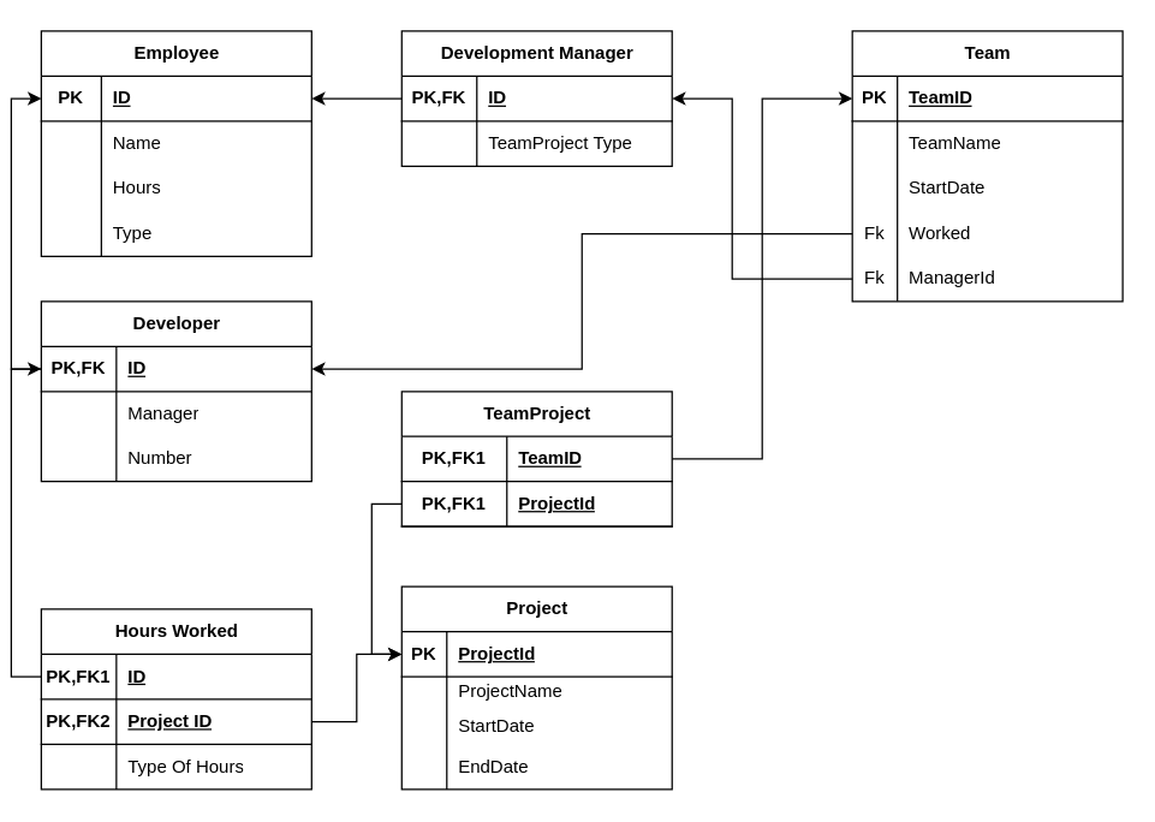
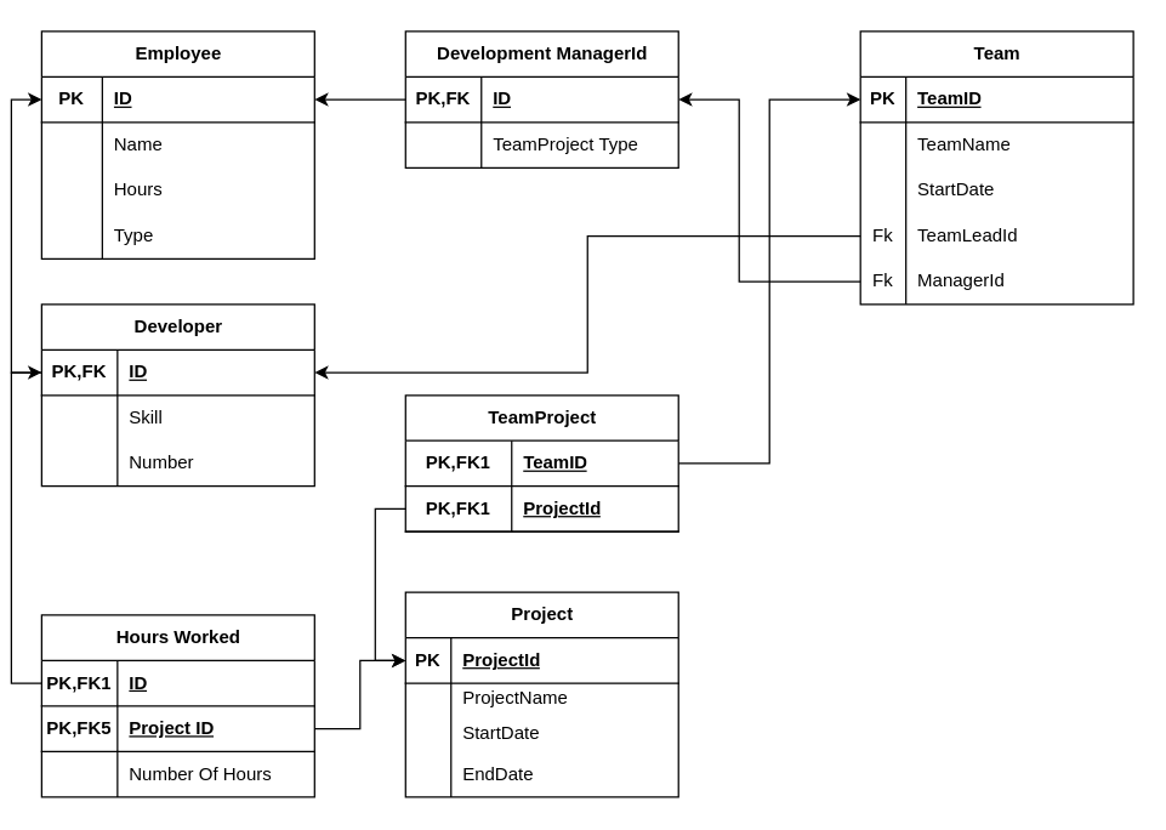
- <mxCell id="55" value="Development Manager" style="shape=table;startSize=30;container=1;collapsible=1;childLayout=tableLayout;fixedRows=1;rowLines=0;fontStyle=1;align=center;resizeLast=1;html=1;" vertex="1" parent="1"><mxGeometry x="260" y="20" width="180" height="90" as="geometry" /></mxCell>
+ <mxCell id="55" value="Development ManagerId" style="shape=table;startSize=30;container=1;collapsible=1;childLayout=tableLayout;fixedRows=1;rowLines=0;fontStyle=1;align=center;resizeLast=1;html=1;" vertex="1" parent="1"><mxGeometry x="260" y="20" width="180" height="90" as="geometry" /></mxCell>
- <mxCell id="27" value="Worked" style="shape=partialRectangle;connectable=0;fillColor=none;top=0;left=0;bottom=0;right=0;align=left;spacingLeft=6;overflow=hidden;whiteSpace=wrap;html=1;" vertex="1" parent="25"><mxGeometry x="30" width="150" height="30" as="geometry"><mxRectangle width="150" height="30" as="alternateBounds" /></mxGeometry></mxCell>
+ <mxCell id="27" value="TeamLeadId" style="shape=partialRectangle;connectable=0;fillColor=none;top=0;left=0;bottom=0;right=0;align=left;spacingLeft=6;overflow=hidden;whiteSpace=wrap;html=1;" vertex="1" parent="25"><mxGeometry x="30" width="150" height="30" as="geometry"><mxRectangle width="150" height="30" as="alternateBounds" /></mxGeometry></mxCell>
- <mxCell id="50" value="Manager" style="shape=partialRectangle;connectable=0;fillColor=none;top=0;left=0;bottom=0;right=0;align=left;spacingLeft=6;overflow=hidden;whiteSpace=wrap;html=1;" vertex="1" parent="48"><mxGeometry x="50" width="130" height="30" as="geometry"><mxRectangle width="130" height="30" as="alternateBounds" /></mxGeometry></mxCell>
+ <mxCell id="50" value="Skill" style="shape=partialRectangle;connectable=0;fillColor=none;top=0;left=0;bottom=0;right=0;align=left;spacingLeft=6;overflow=hidden;whiteSpace=wrap;html=1;" vertex="1" parent="48"><mxGeometry x="50" width="130" height="30" as="geometry"><mxRectangle width="130" height="30" as="alternateBounds" /></mxGeometry></mxCell>
- <mxCell id="67" value="PK,FK2" style="shape=partialRectangle;connectable=0;fillColor=none;top=0;left=0;bottom=0;right=0;fontStyle=1;overflow=hidden;whiteSpace=wrap;html=1;" vertex="1" parent="66"><mxGeometry width="50" height="30" as="geometry"><mxRectangle width="50" height="30" as="alternateBounds" /></mxGeometry></mxCell>
+ <mxCell id="67" value="PK,FK5" style="shape=partialRectangle;connectable=0;fillColor=none;top=0;left=0;bottom=0;right=0;fontStyle=1;overflow=hidden;whiteSpace=wrap;html=1;" vertex="1" parent="66"><mxGeometry width="50" height="30" as="geometry"><mxRectangle width="50" height="30" as="alternateBounds" /></mxGeometry></mxCell>
- <mxCell id="71" value="Type Of Hours" style="shape=partialRectangle;connectable=0;fillColor=none;top=0;left=0;bottom=0;right=0;align=left;spacingLeft=6;overflow=hidden;whiteSpace=wrap;html=1;" vertex="1" parent="69"><mxGeometry x="50" width="130" height="30" as="geometry"><mxRectangle width="130" height="30" as="alternateBounds" /></mxGeometry></mxCell>
+ <mxCell id="71" value="Number Of Hours" style="shape=partialRectangle;connectable=0;fillColor=none;top=0;left=0;bottom=0;right=0;align=left;spacingLeft=6;overflow=hidden;whiteSpace=wrap;html=1;" vertex="1" parent="69"><mxGeometry x="50" width="130" height="30" as="geometry"><mxRectangle width="130" height="30" as="alternateBounds" /></mxGeometry></mxCell>
